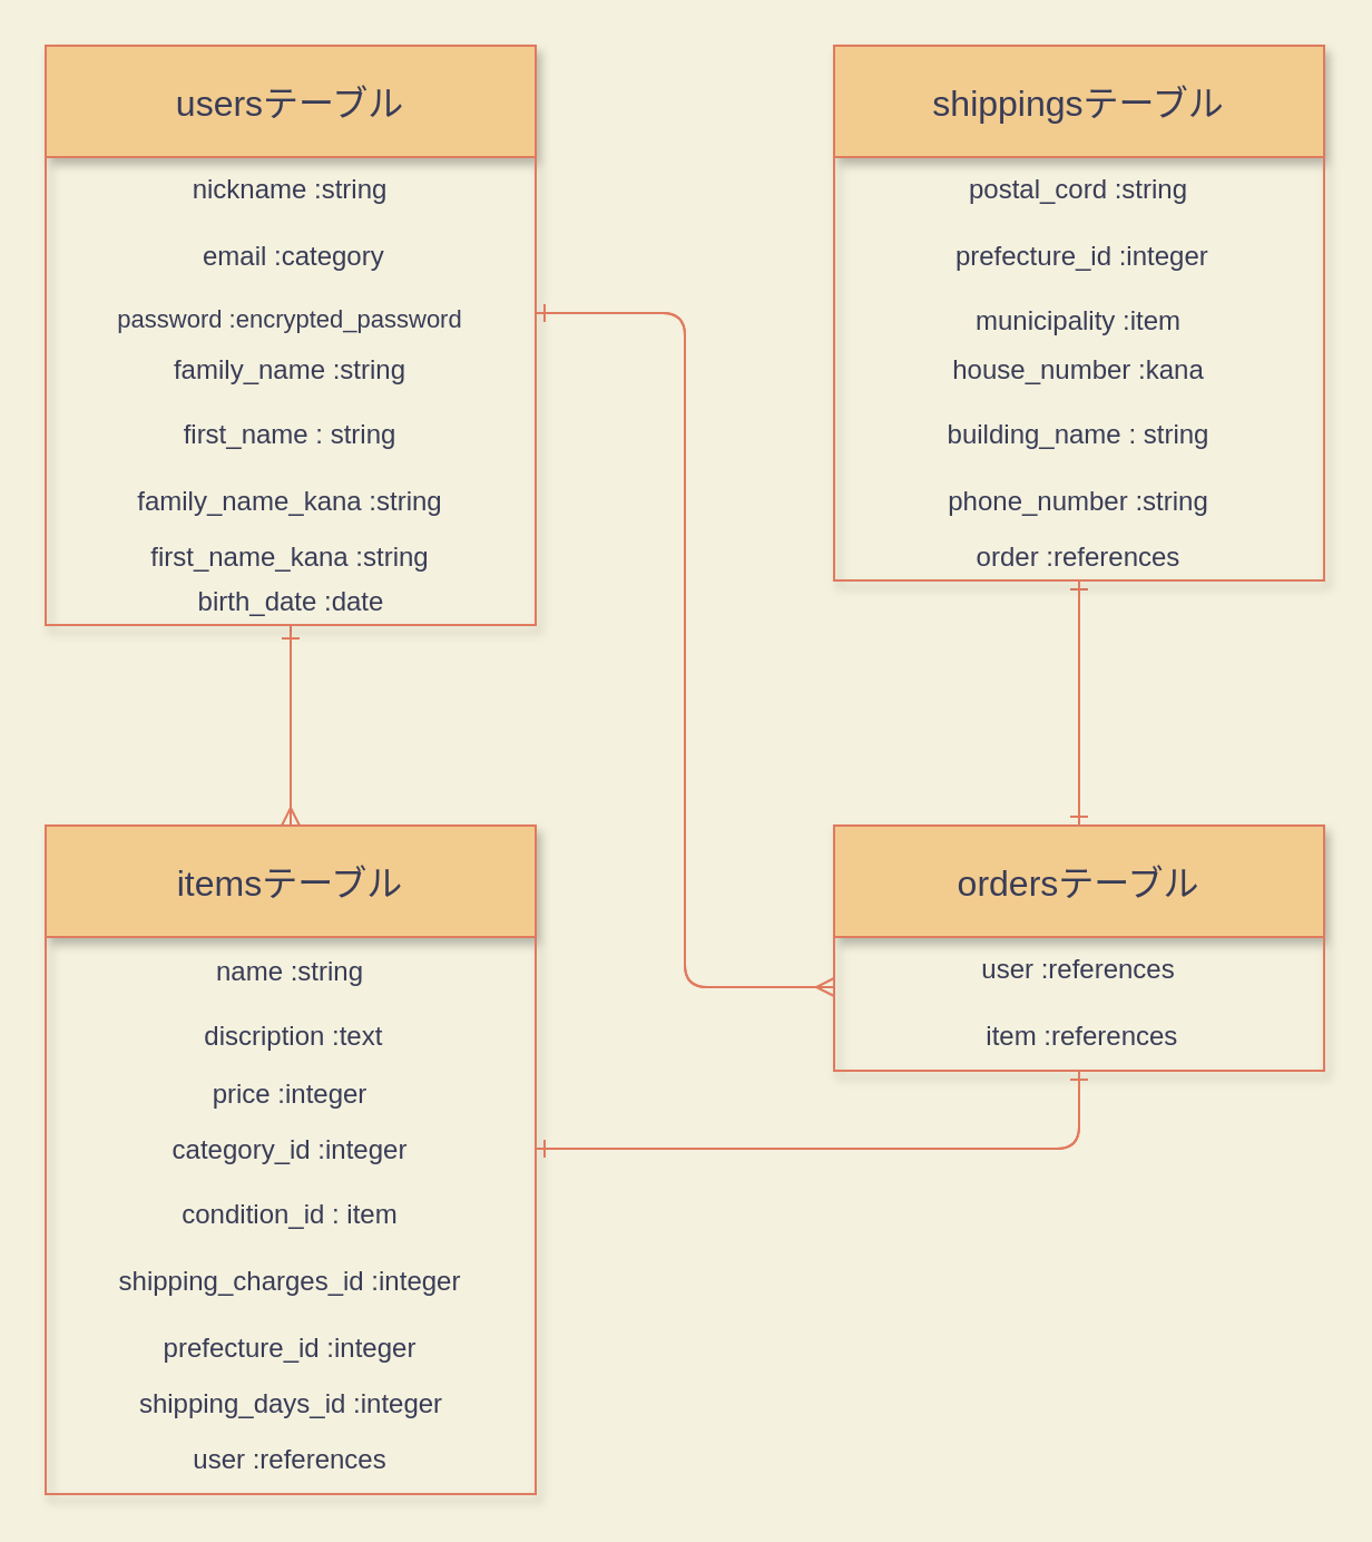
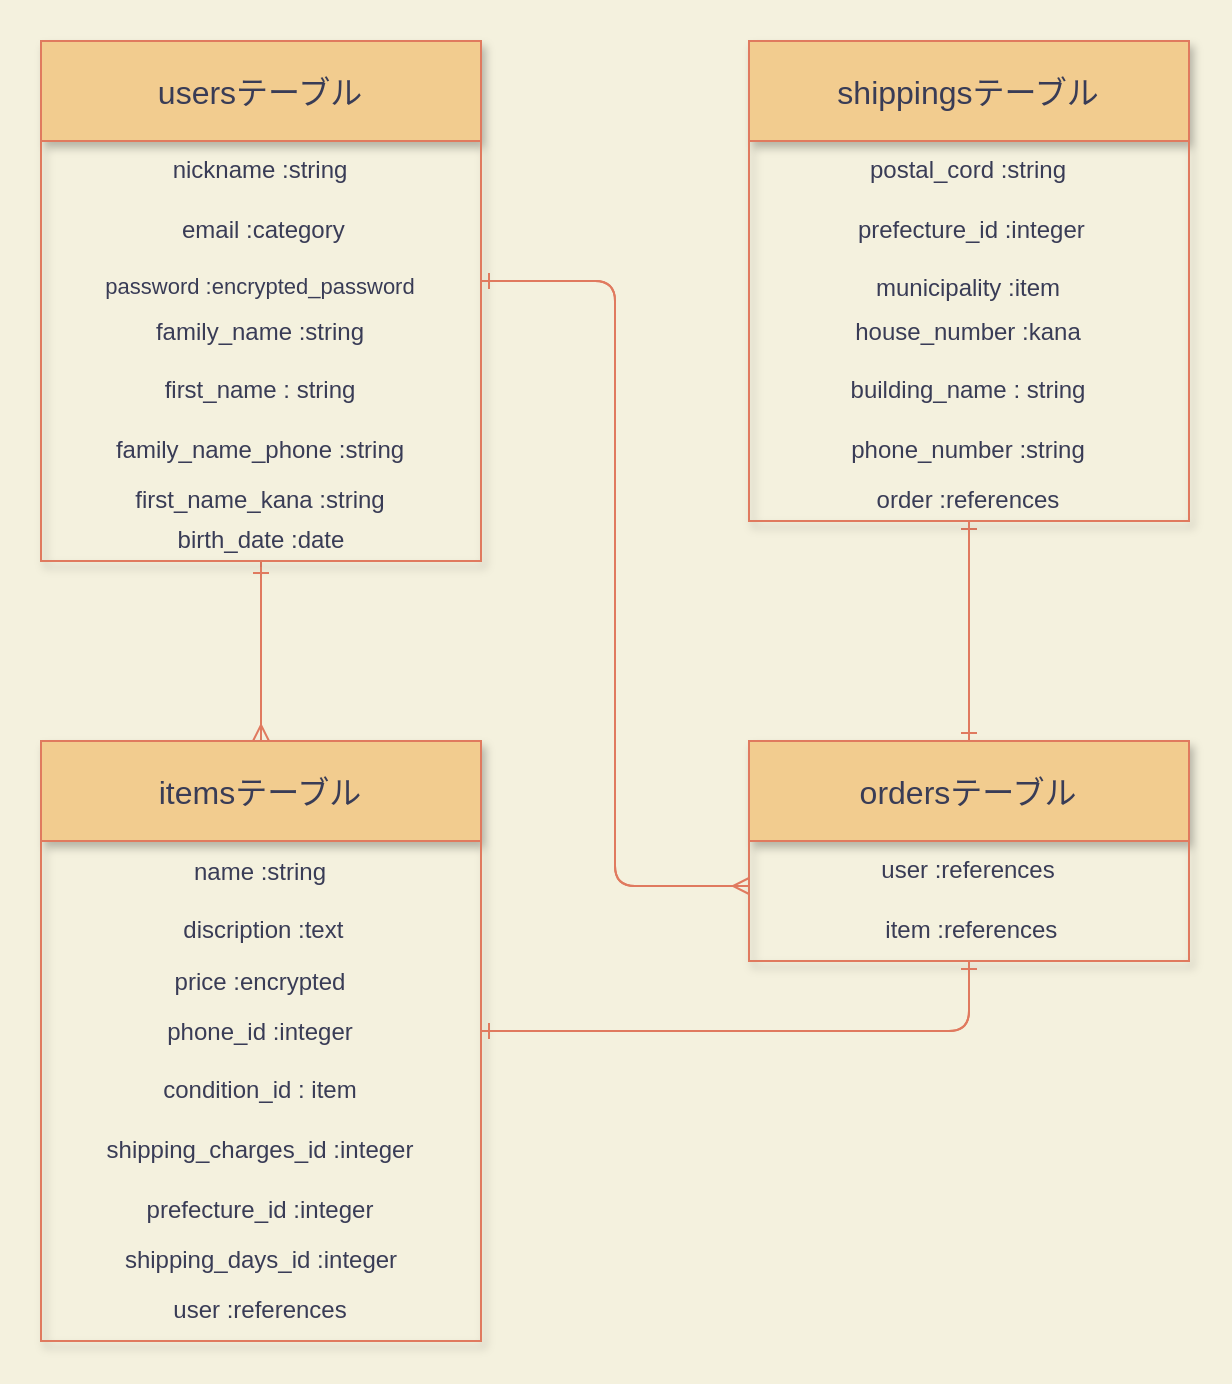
- <mxCell id="9" value="family_name_kana :string" style="text;html=1;strokeColor=none;fillColor=none;align=center;verticalAlign=middle;whiteSpace=wrap;rounded=0;shadow=1;fontColor=#393C56;" vertex="1" parent="3"><mxGeometry y="190" width="220" height="30" as="geometry" /></mxCell>
+ <mxCell id="9" value="family_name_phone :string" style="text;html=1;strokeColor=none;fillColor=none;align=center;verticalAlign=middle;whiteSpace=wrap;rounded=0;shadow=1;fontColor=#393C56;" vertex="1" parent="3"><mxGeometry y="190" width="220" height="30" as="geometry" /></mxCell>
- <mxCell id="16" value="price :integer" style="text;strokeColor=none;fillColor=none;spacingLeft=4;spacingRight=4;overflow=hidden;rotatable=0;points=[[0,0.5],[1,0.5]];portConstraint=eastwest;fontSize=12;align=center;verticalAlign=middle;fontColor=#393C56;" vertex="1" parent="13"><mxGeometry y="110" width="220" height="20" as="geometry" /></mxCell>
+ <mxCell id="16" value="price :encrypted" style="text;strokeColor=none;fillColor=none;spacingLeft=4;spacingRight=4;overflow=hidden;rotatable=0;points=[[0,0.5],[1,0.5]];portConstraint=eastwest;fontSize=12;align=center;verticalAlign=middle;fontColor=#393C56;" vertex="1" parent="13"><mxGeometry y="110" width="220" height="20" as="geometry" /></mxCell>
- <mxCell id="17" value="category_id :integer" style="text;strokeColor=none;fillColor=none;spacingLeft=4;spacingRight=4;overflow=hidden;rotatable=0;points=[[0,0.5],[1,0.5]];portConstraint=eastwest;fontSize=12;align=center;verticalAlign=middle;fontColor=#393C56;" vertex="1" parent="13"><mxGeometry y="130" width="220" height="30" as="geometry" /></mxCell>
+ <mxCell id="17" value="phone_id :integer" style="text;strokeColor=none;fillColor=none;spacingLeft=4;spacingRight=4;overflow=hidden;rotatable=0;points=[[0,0.5],[1,0.5]];portConstraint=eastwest;fontSize=12;align=center;verticalAlign=middle;fontColor=#393C56;" vertex="1" parent="13"><mxGeometry y="130" width="220" height="30" as="geometry" /></mxCell>
